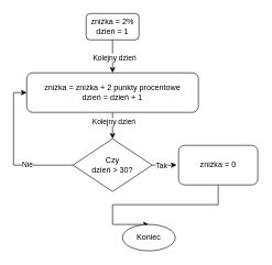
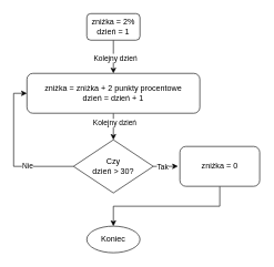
- <mxCell id="15" value="Koniec" style="ellipse;whiteSpace=wrap;html=1;" vertex="1" parent="1"><mxGeometry x="185" y="340" width="80" height="40" as="geometry" /></mxCell>
+ <mxCell id="15" value="Koniec" style="ellipse;whiteSpace=wrap;html=1;" vertex="1" parent="1"><mxGeometry x="130" y="340" width="80" height="40" as="geometry" /></mxCell>
